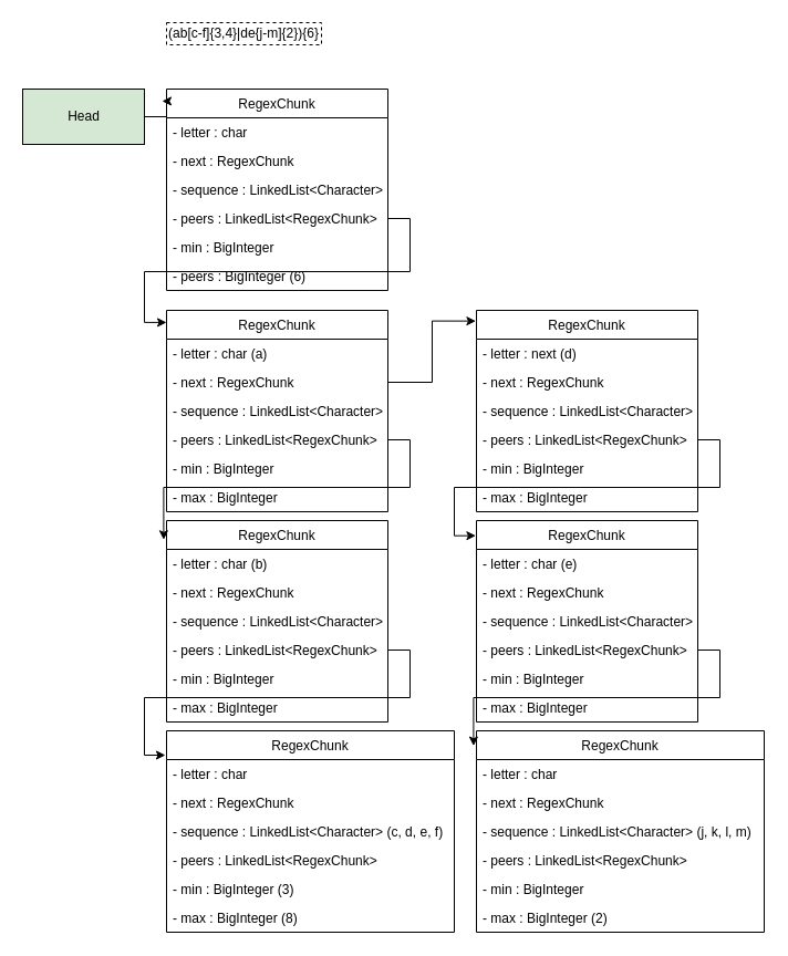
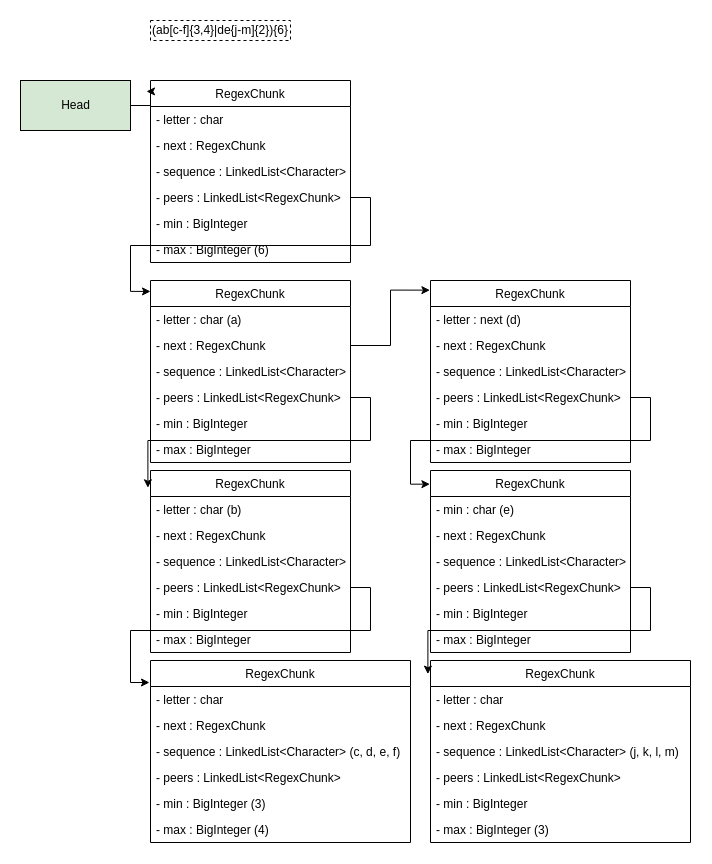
- <mxCell id="50" value="- peers : BigInteger (6)" style="text;strokeColor=none;fillColor=none;align=left;verticalAlign=top;spacingLeft=4;spacingRight=4;overflow=hidden;rotatable=0;points=[[0,0.5],[1,0.5]];portConstraint=eastwest;" vertex="1" parent="44"><mxGeometry y="156" width="200" height="26" as="geometry" /></mxCell>
+ <mxCell id="50" value="- max : BigInteger (6)" style="text;strokeColor=none;fillColor=none;align=left;verticalAlign=top;spacingLeft=4;spacingRight=4;overflow=hidden;rotatable=0;points=[[0,0.5],[1,0.5]];portConstraint=eastwest;" vertex="1" parent="44"><mxGeometry y="156" width="200" height="26" as="geometry" /></mxCell>
- <mxCell id="38" value="- letter : char (e)" style="text;strokeColor=none;fillColor=none;align=left;verticalAlign=top;spacingLeft=4;spacingRight=4;overflow=hidden;rotatable=0;points=[[0,0.5],[1,0.5]];portConstraint=eastwest;" vertex="1" parent="37"><mxGeometry y="26" width="200" height="26" as="geometry" /></mxCell>
+ <mxCell id="38" value="- min : char (e)" style="text;strokeColor=none;fillColor=none;align=left;verticalAlign=top;spacingLeft=4;spacingRight=4;overflow=hidden;rotatable=0;points=[[0,0.5],[1,0.5]];portConstraint=eastwest;" vertex="1" parent="37"><mxGeometry y="26" width="200" height="26" as="geometry" /></mxCell>
- <mxCell id="29" value="- max : BigInteger (8)" style="text;strokeColor=none;fillColor=none;align=left;verticalAlign=top;spacingLeft=4;spacingRight=4;overflow=hidden;rotatable=0;points=[[0,0.5],[1,0.5]];portConstraint=eastwest;" vertex="1" parent="23"><mxGeometry y="156" width="260" height="26" as="geometry" /></mxCell>
+ <mxCell id="29" value="- max : BigInteger (4)" style="text;strokeColor=none;fillColor=none;align=left;verticalAlign=top;spacingLeft=4;spacingRight=4;overflow=hidden;rotatable=0;points=[[0,0.5],[1,0.5]];portConstraint=eastwest;" vertex="1" parent="23"><mxGeometry y="156" width="260" height="26" as="geometry" /></mxCell>
- <mxCell id="59" value="- max : BigInteger (2)" style="text;strokeColor=none;fillColor=none;align=left;verticalAlign=top;spacingLeft=4;spacingRight=4;overflow=hidden;rotatable=0;points=[[0,0.5],[1,0.5]];portConstraint=eastwest;" vertex="1" parent="53"><mxGeometry y="156" width="260" height="26" as="geometry" /></mxCell>
+ <mxCell id="59" value="- max : BigInteger (3)" style="text;strokeColor=none;fillColor=none;align=left;verticalAlign=top;spacingLeft=4;spacingRight=4;overflow=hidden;rotatable=0;points=[[0,0.5],[1,0.5]];portConstraint=eastwest;" vertex="1" parent="53"><mxGeometry y="156" width="260" height="26" as="geometry" /></mxCell>
